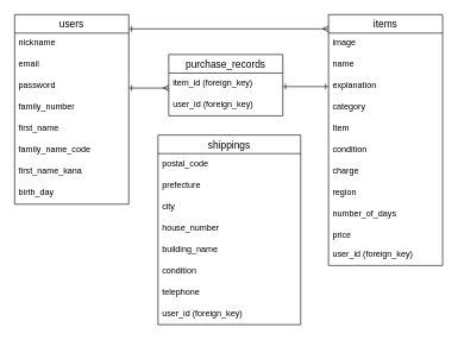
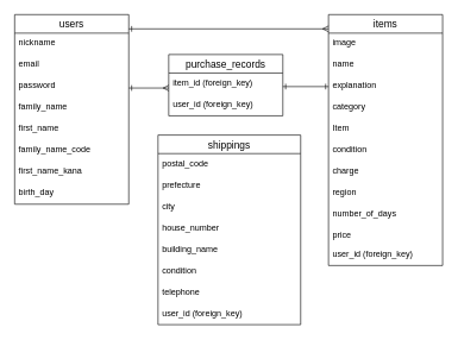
- <mxCell id="6" value="family_number" style="text;strokeColor=none;fillColor=none;spacingLeft=4;spacingRight=4;overflow=hidden;rotatable=0;points=[[0,0.5],[1,0.5]];portConstraint=eastwest;fontSize=12;" vertex="1" parent="2"><mxGeometry y="116" width="160" height="30" as="geometry" /></mxCell>
+ <mxCell id="6" value="family_name" style="text;strokeColor=none;fillColor=none;spacingLeft=4;spacingRight=4;overflow=hidden;rotatable=0;points=[[0,0.5],[1,0.5]];portConstraint=eastwest;fontSize=12;" vertex="1" parent="2"><mxGeometry y="116" width="160" height="30" as="geometry" /></mxCell>
